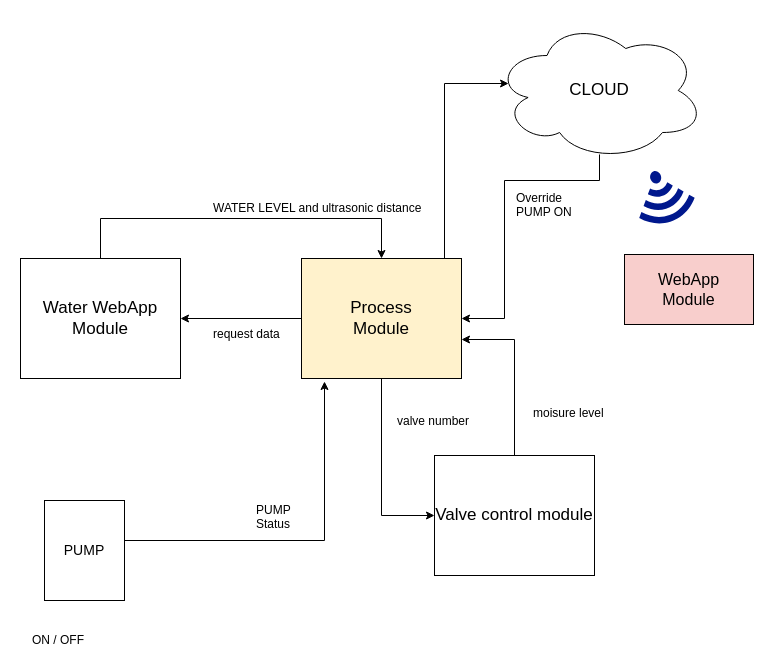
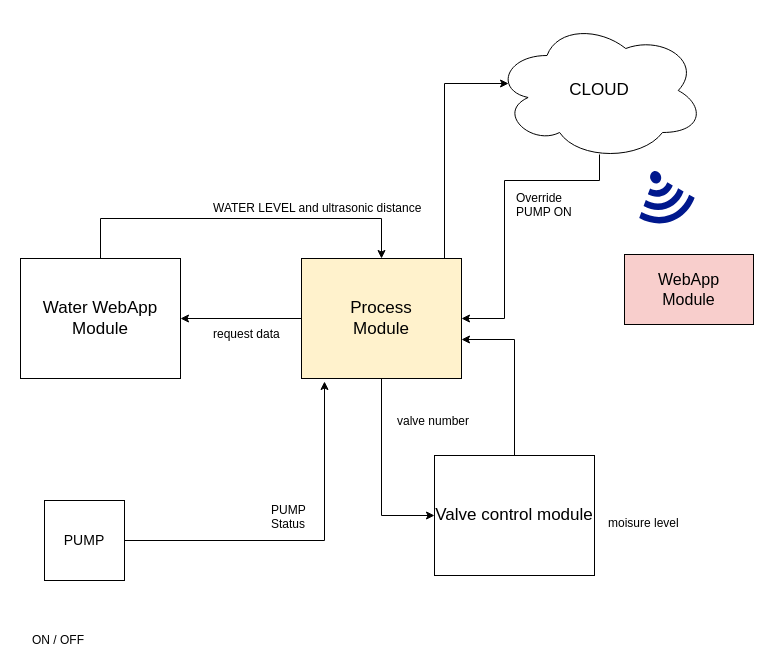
- <mxCell id="22" value="moisure level" style="text;html=1;resizable=0;points=[];autosize=1;align=left;verticalAlign=top;spacingTop=-4;" vertex="1" parent="1"><mxGeometry x="531" y="403" width="90" height="20" as="geometry" /></mxCell>
+ <mxCell id="22" value="moisure level" style="text;html=1;resizable=0;points=[];autosize=1;align=left;verticalAlign=top;spacingTop=-4;" vertex="1" parent="1"><mxGeometry x="606" y="513" width="90" height="20" as="geometry" /></mxCell>
- <mxCell id="13" value="PUMP&lt;br&gt;Status" style="text;html=1;resizable=0;points=[];autosize=1;align=left;verticalAlign=top;spacingTop=-4;" parent="1" vertex="1"><mxGeometry x="254" y="500" width="50" height="30" as="geometry" /></mxCell>
+ <mxCell id="13" value="PUMP&lt;br&gt;Status" style="text;html=1;resizable=0;points=[];autosize=1;align=left;verticalAlign=top;spacingTop=-4;" parent="1" vertex="1"><mxGeometry x="269" y="500" width="50" height="30" as="geometry" /></mxCell>
- <mxCell id="11" value="&lt;font style=&quot;font-size: 14px&quot;&gt;PUMP&lt;/font&gt;" style="whiteSpace=wrap;html=1;aspect=fixed;" parent="1" vertex="1"><mxGeometry x="44" y="500" width="80" height="100" as="geometry" /></mxCell>
+ <mxCell id="11" value="&lt;font style=&quot;font-size: 14px&quot;&gt;PUMP&lt;/font&gt;" style="whiteSpace=wrap;html=1;aspect=fixed;" parent="1" vertex="1"><mxGeometry x="44" y="500" width="80" height="80" as="geometry" /></mxCell>
